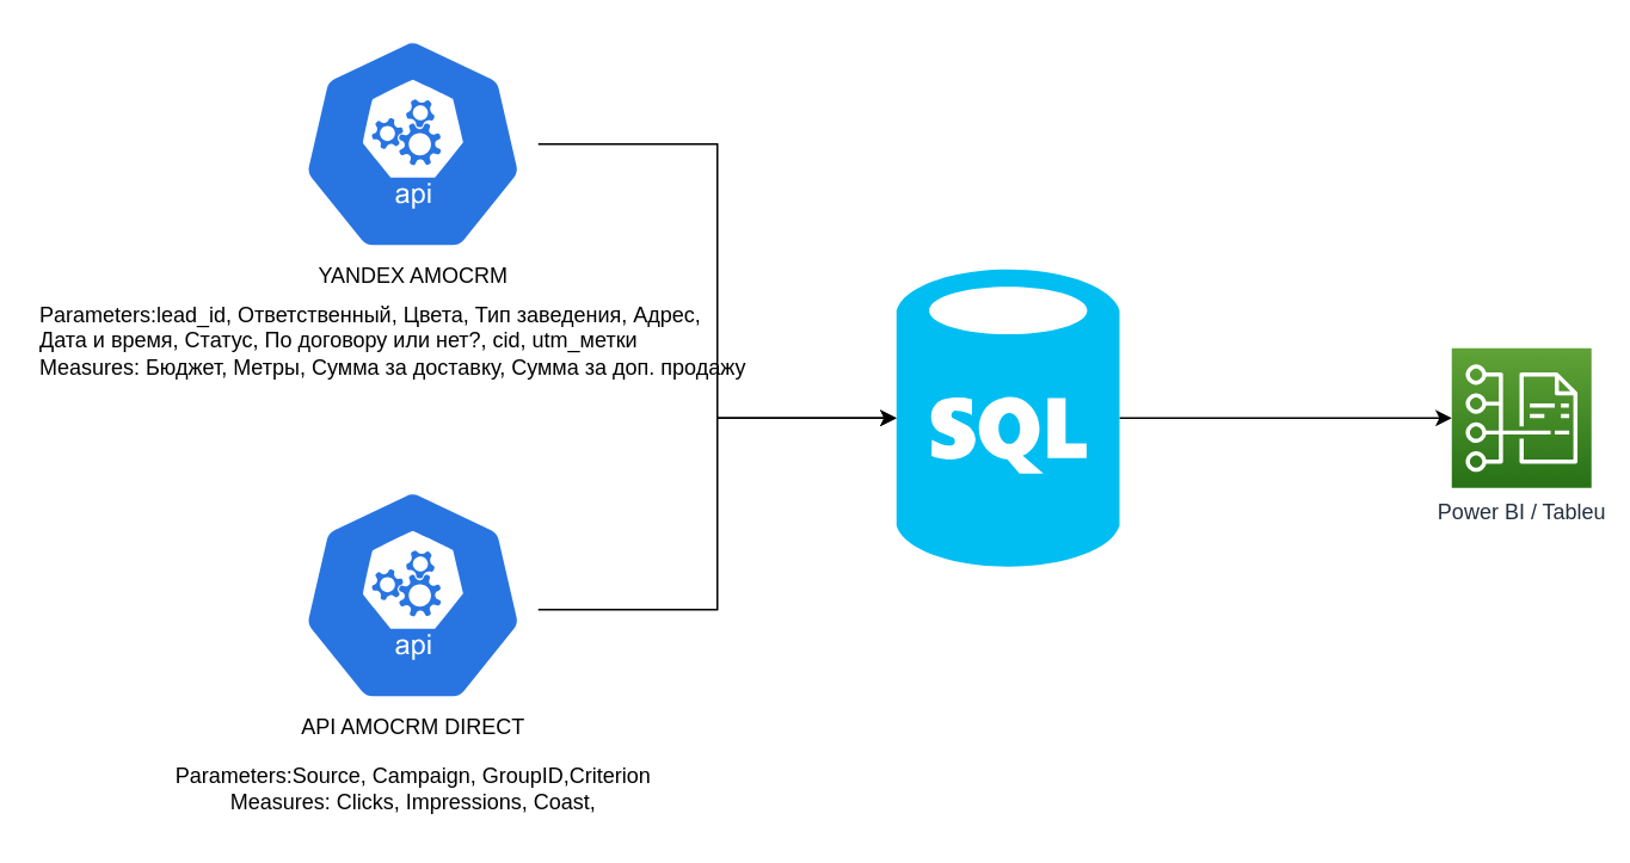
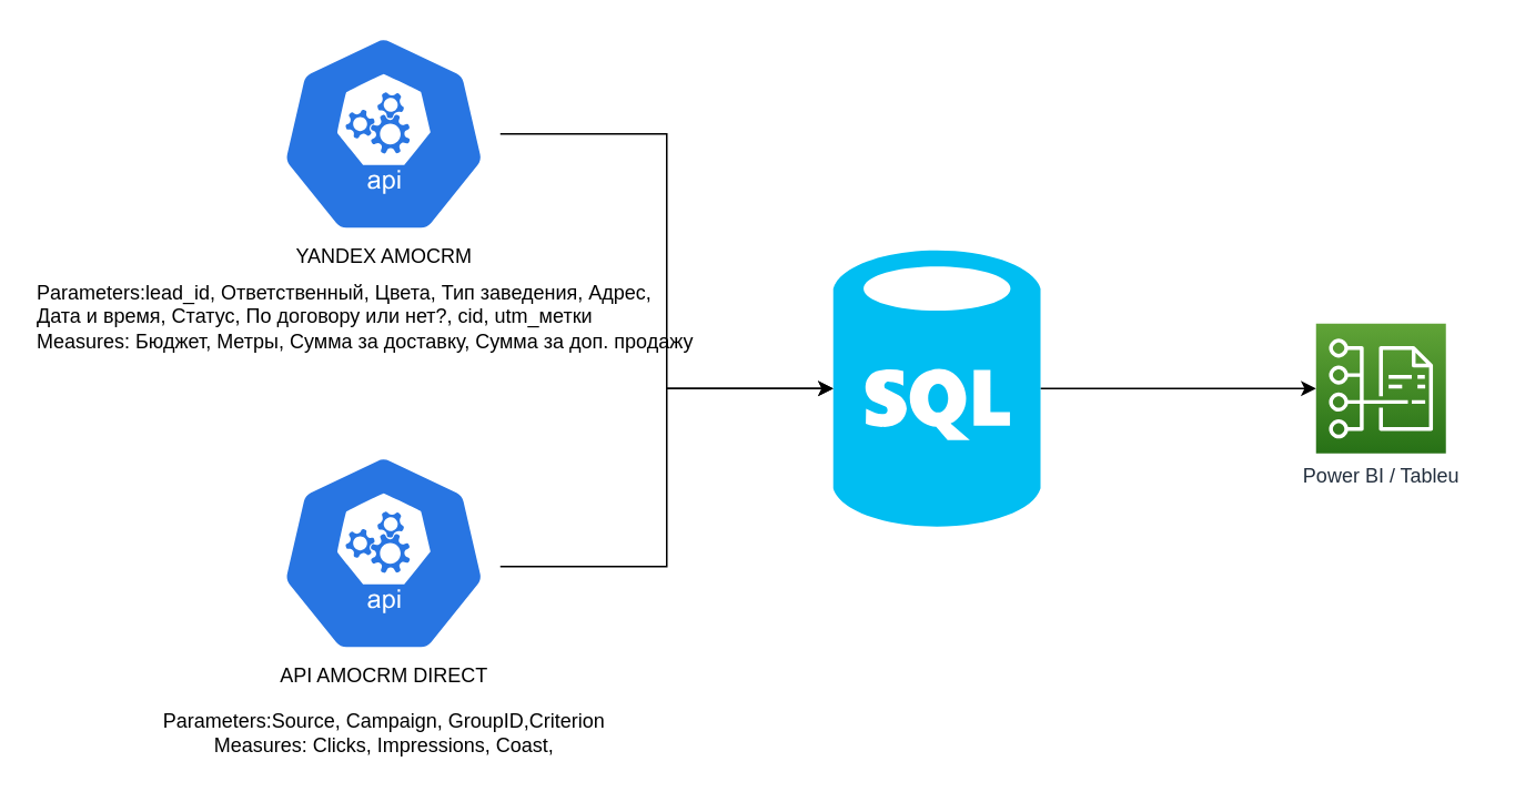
- <mxCell id="7" value="Power BI / Tableu" style="sketch=0;points=[[0,0,0],[0.25,0,0],[0.5,0,0],[0.75,0,0],[1,0,0],[0,1,0],[0.25,1,0],[0.5,1,0],[0.75,1,0],[1,1,0],[0,0.25,0],[0,0.5,0],[0,0.75,0],[1,0.25,0],[1,0.5,0],[1,0.75,0]];outlineConnect=0;fontColor=#232F3E;gradientColor=#60A337;gradientDirection=north;fillColor=#277116;strokeColor=#ffffff;dashed=0;verticalLabelPosition=bottom;verticalAlign=top;align=center;html=1;fontSize=12;fontStyle=0;aspect=fixed;shape=mxgraph.aws4.resourceIcon;resIcon=mxgraph.aws4.cost_and_usage_report;" vertex="1" parent="1"><mxGeometry x="810" y="194" width="78" height="78" as="geometry" /></mxCell>
+ <mxCell id="7" value="Power BI / Tableu" style="sketch=0;points=[[0,0,0],[0.25,0,0],[0.5,0,0],[0.75,0,0],[1,0,0],[0,1,0],[0.25,1,0],[0.5,1,0],[0.75,1,0],[1,1,0],[0,0.25,0],[0,0.5,0],[0,0.75,0],[1,0.25,0],[1,0.5,0],[1,0.75,0]];outlineConnect=0;fontColor=#232F3E;gradientColor=#60A337;gradientDirection=north;fillColor=#277116;strokeColor=#ffffff;dashed=0;verticalLabelPosition=bottom;verticalAlign=top;align=center;html=1;fontSize=12;fontStyle=0;aspect=fixed;shape=mxgraph.aws4.resourceIcon;resIcon=mxgraph.aws4.cost_and_usage_report;" vertex="1" parent="1"><mxGeometry x="790" y="194" width="78" height="78" as="geometry" /></mxCell>
